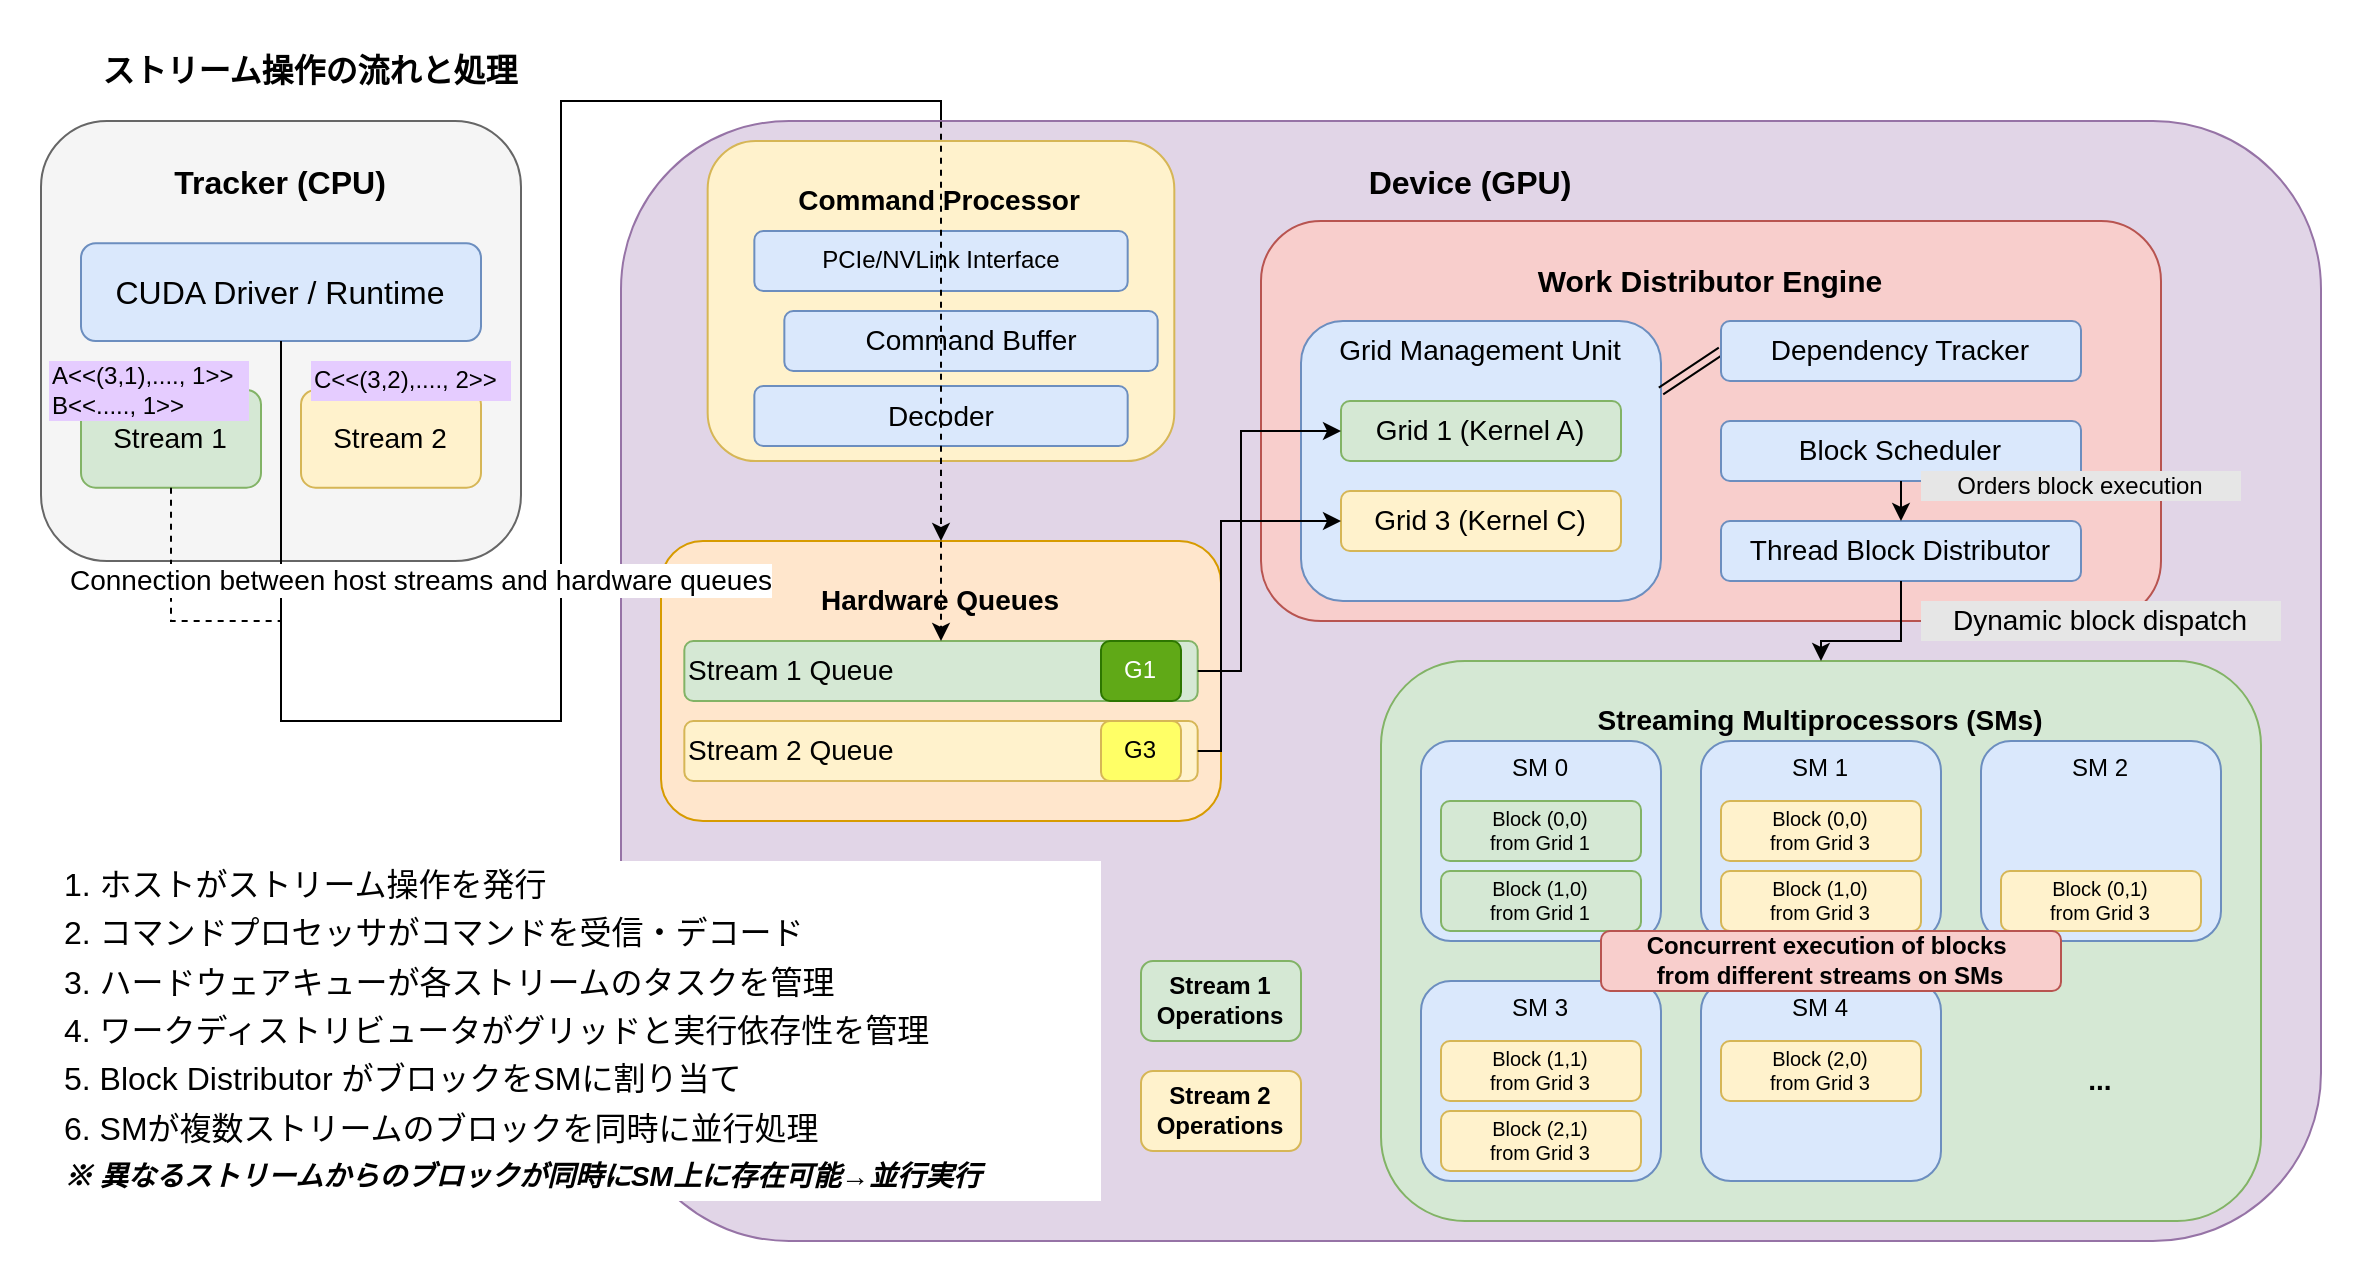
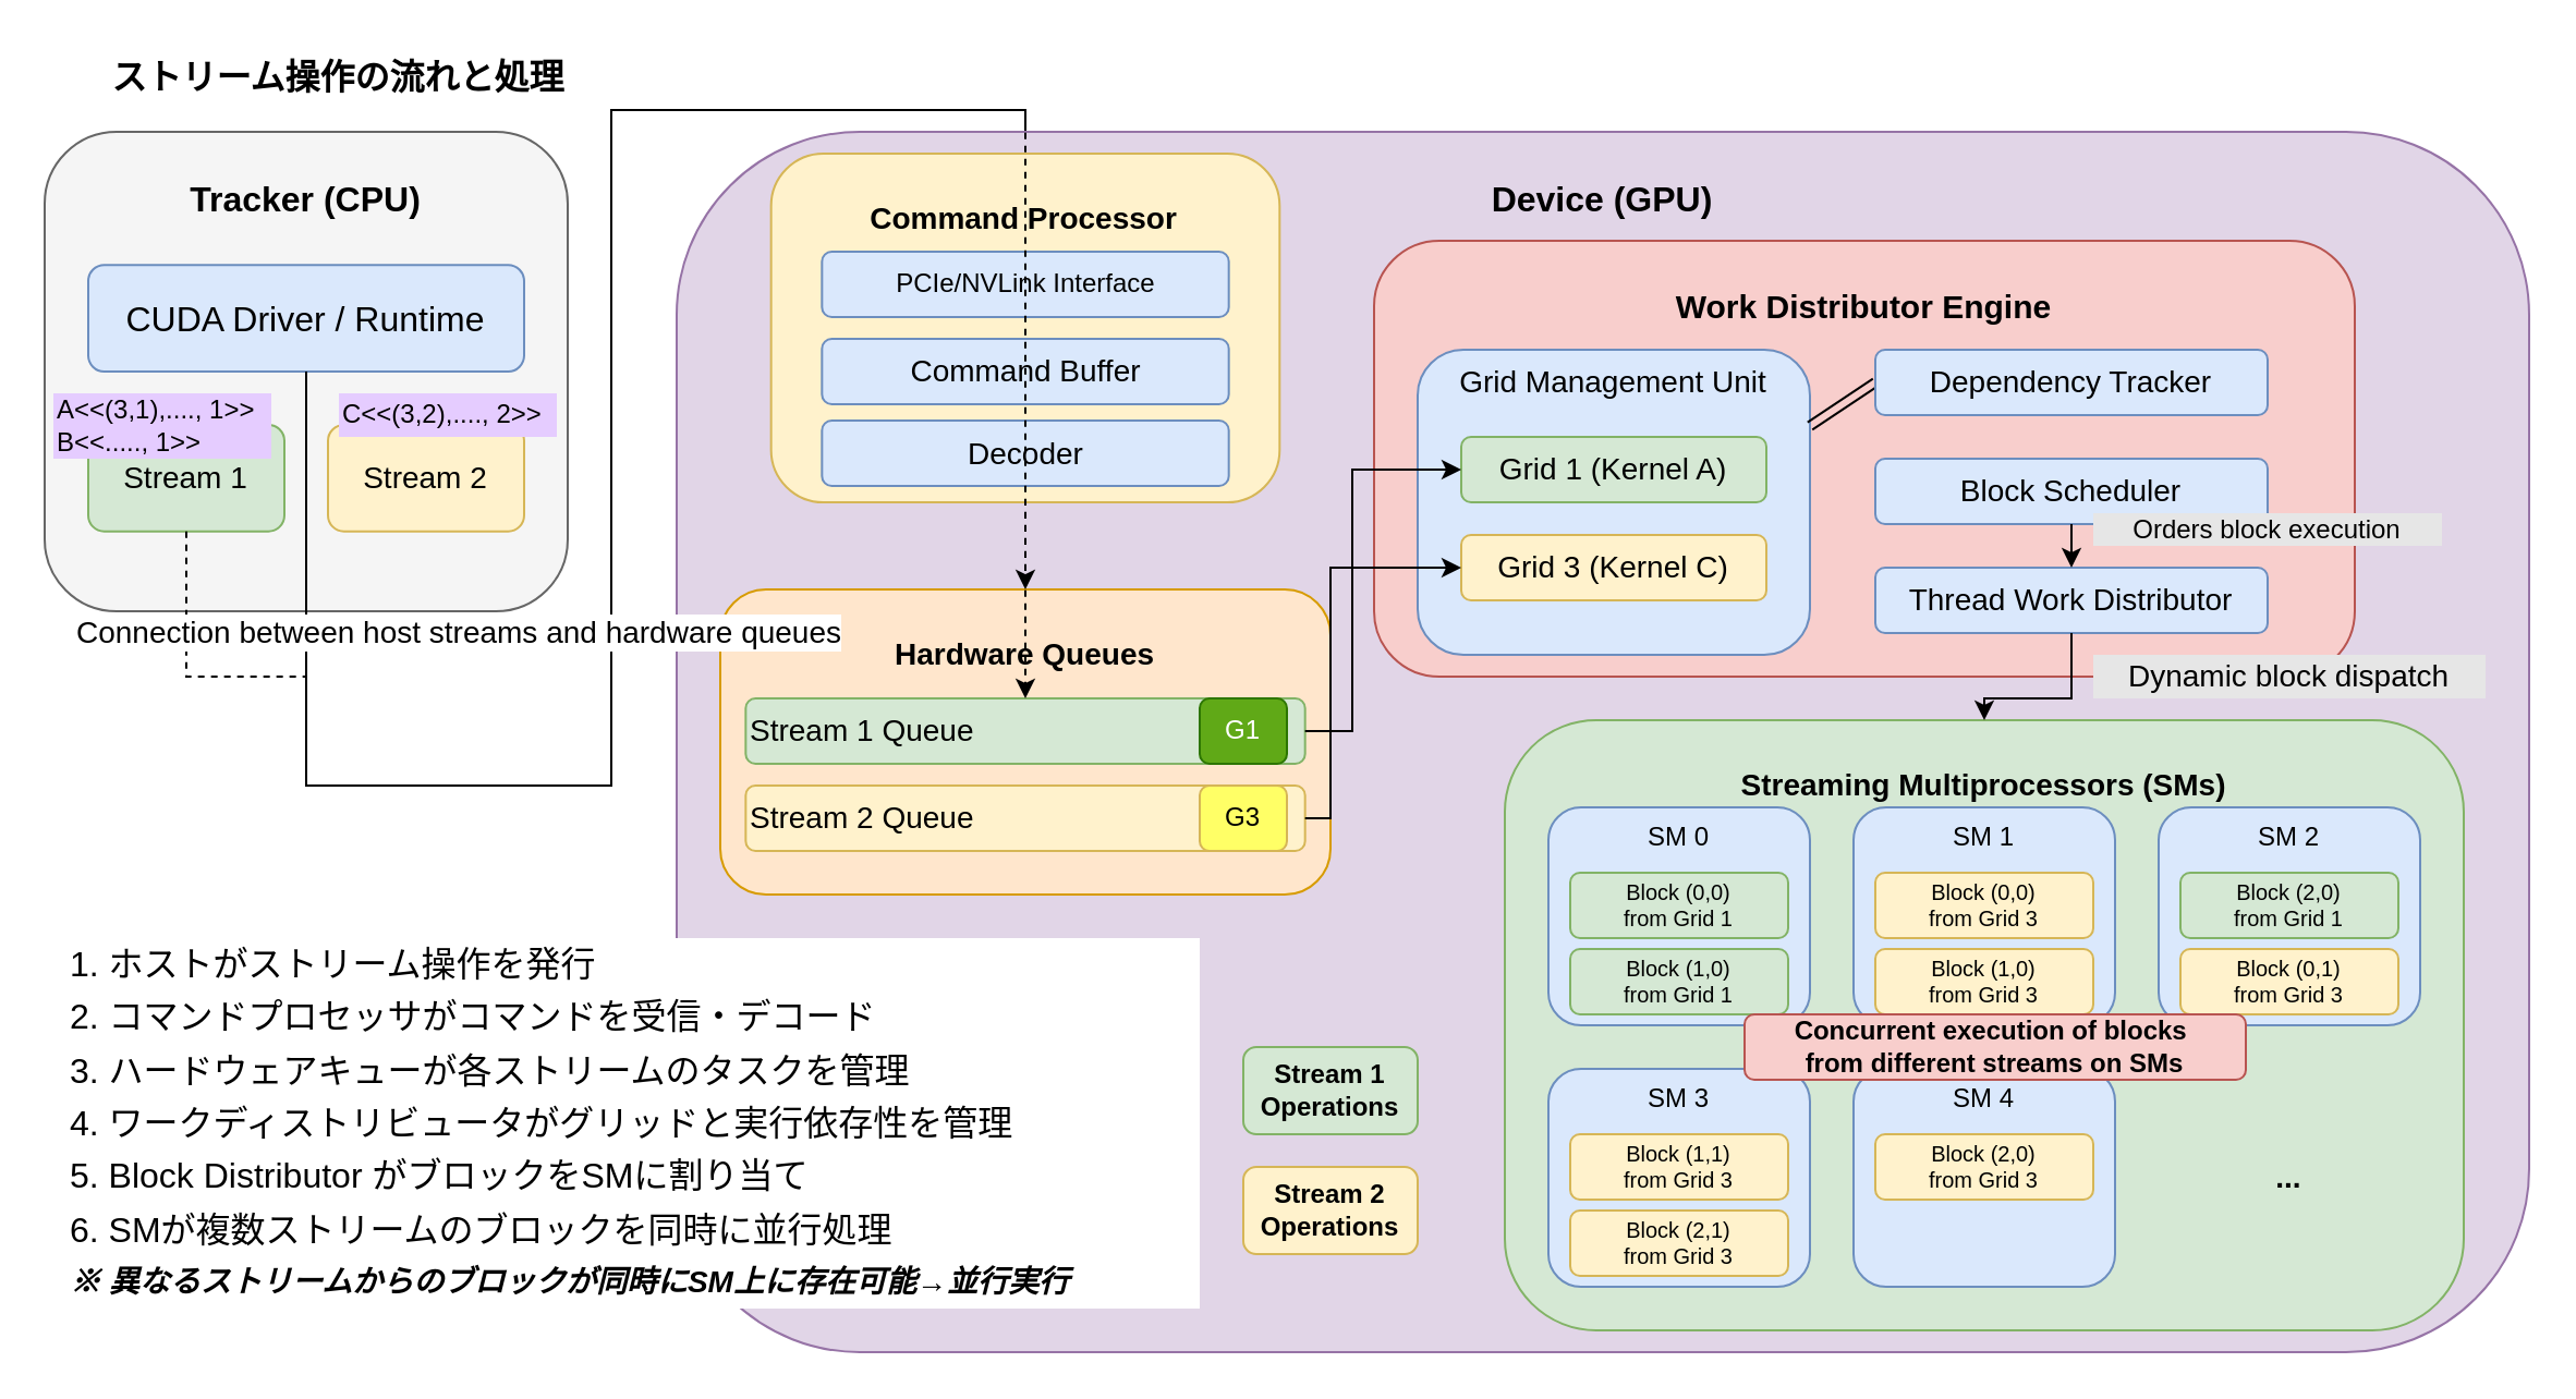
- <mxCell id="61" value="Command Buffer" style="rounded=1;whiteSpace=wrap;html=1;fillColor=#dae8fc;strokeColor=#6c8ebf;fontSize=14;container=0;" parent="58" vertex="1"><mxGeometry x="38.333" y="85" width="186.667" height="30" as="geometry" /></mxCell>
+ <mxCell id="61" value="Command Buffer" style="rounded=1;whiteSpace=wrap;html=1;fillColor=#dae8fc;strokeColor=#6c8ebf;fontSize=14;container=0;" parent="58" vertex="1"><mxGeometry x="23.333" y="85" width="186.667" height="30" as="geometry" /></mxCell>
- <mxCell id="48" value="Thread Block Distributor" style="rounded=1;whiteSpace=wrap;html=1;fillColor=#dae8fc;strokeColor=#6c8ebf;fontSize=14;container=0;" parent="40" vertex="1"><mxGeometry x="230" y="150" width="180" height="30" as="geometry" /></mxCell>
+ <mxCell id="48" value="Thread Work Distributor" style="rounded=1;whiteSpace=wrap;html=1;fillColor=#dae8fc;strokeColor=#6c8ebf;fontSize=14;container=0;" parent="40" vertex="1"><mxGeometry x="230" y="150" width="180" height="30" as="geometry" /></mxCell>
+ <mxCell id="33" value="Block (2,0)&#10;from Grid 1" style="rounded=1;whiteSpace=wrap;html=1;fillColor=#d5e8d4;strokeColor=#82b366;fontSize=10;container=0;" parent="22" vertex="1"><mxGeometry x="310" y="70" width="100" height="30" as="geometry" /></mxCell>
